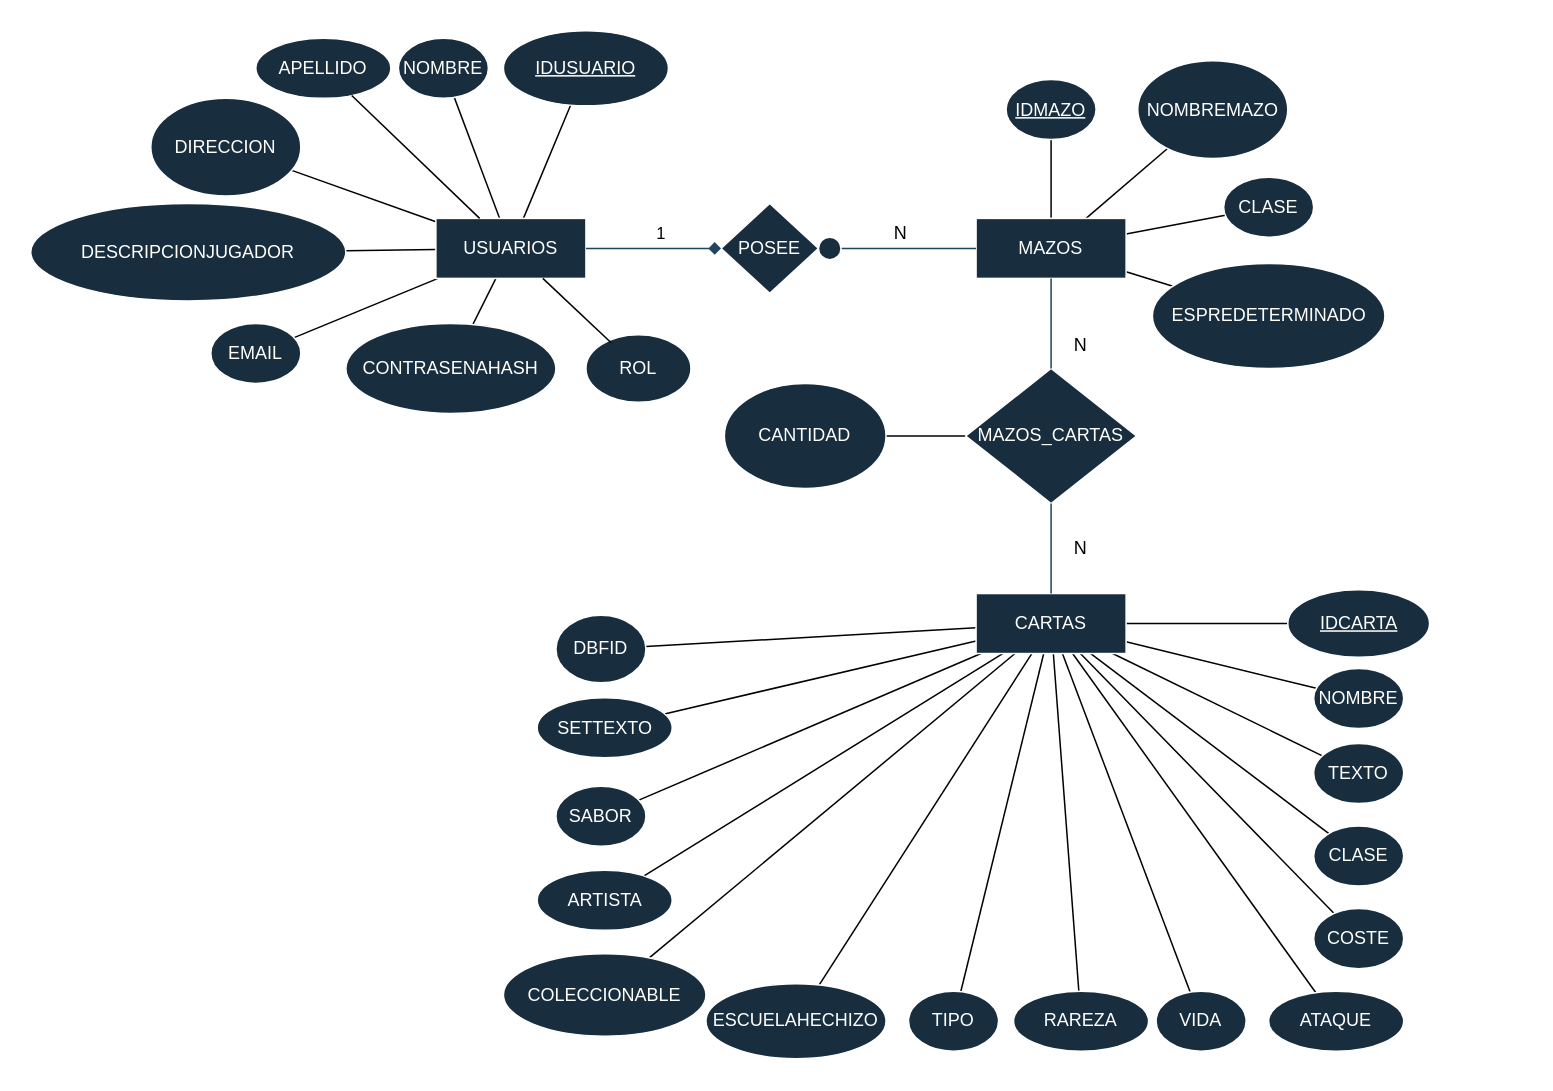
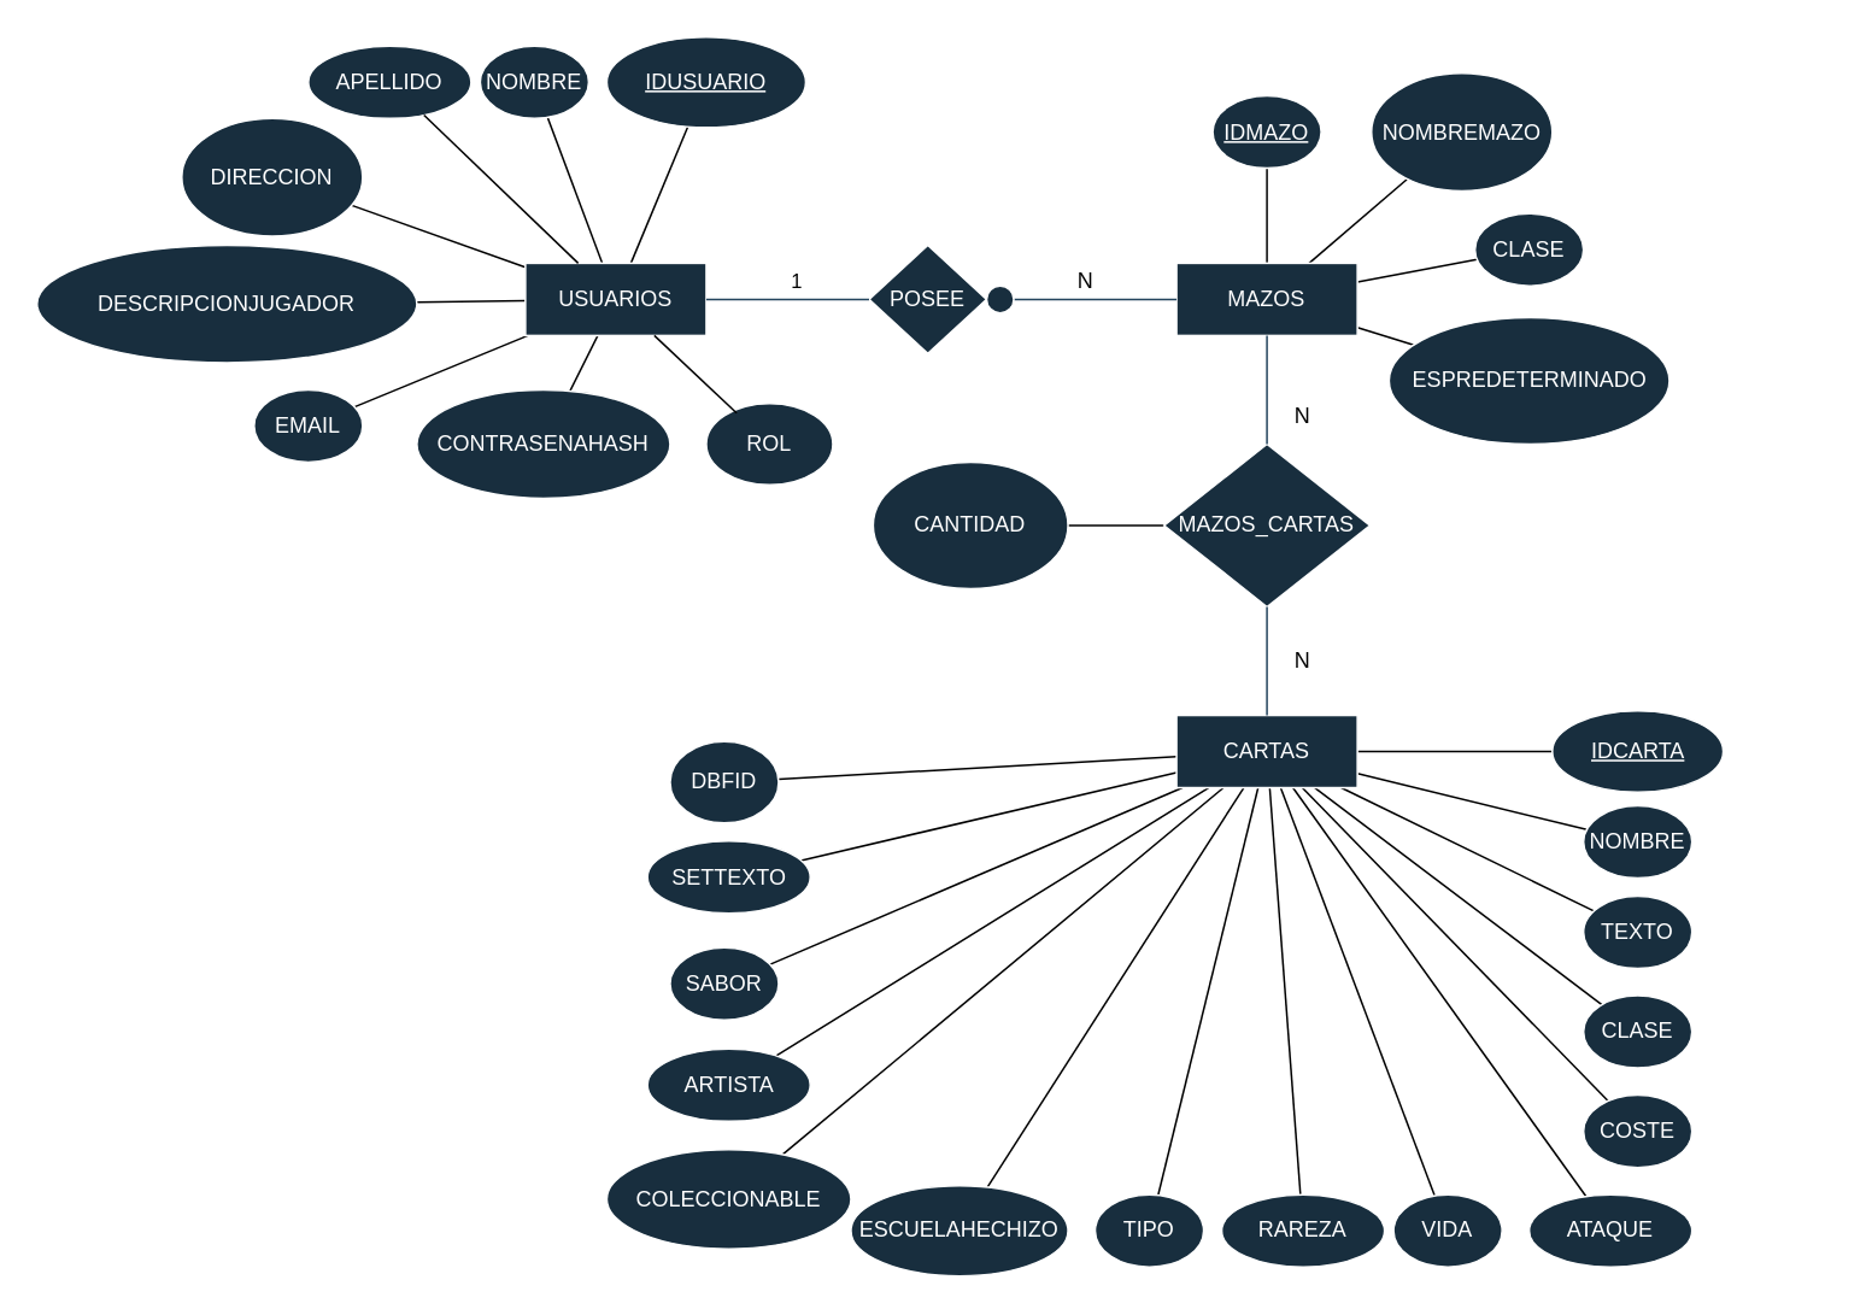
- <mxCell id="33" value="1" style="endArrow=diamond;html=1;rounded=0;exitX=1;exitY=0.5;exitDx=0;exitDy=0;entryX=0;entryY=0.5;entryDx=0;entryDy=0;labelBackgroundColor=none;strokeColor=#23445D;fontColor=default;" parent="1" source="8" target="30" edge="1"><mxGeometry x="0.111" y="10" width="50" height="50" relative="1" as="geometry"><mxPoint x="360" y="285" as="sourcePoint" /><mxPoint x="410" y="235" as="targetPoint" /><mxPoint as="offset" /></mxGeometry></mxCell>
+ <mxCell id="33" value="1" style="endArrow=none;html=1;rounded=0;exitX=1;exitY=0.5;exitDx=0;exitDy=0;entryX=0;entryY=0.5;entryDx=0;entryDy=0;labelBackgroundColor=none;strokeColor=#23445D;fontColor=default;" parent="1" source="8" target="30" edge="1"><mxGeometry x="0.111" y="10" width="50" height="50" relative="1" as="geometry"><mxPoint x="360" y="285" as="sourcePoint" /><mxPoint x="410" y="235" as="targetPoint" /><mxPoint as="offset" /></mxGeometry></mxCell>
